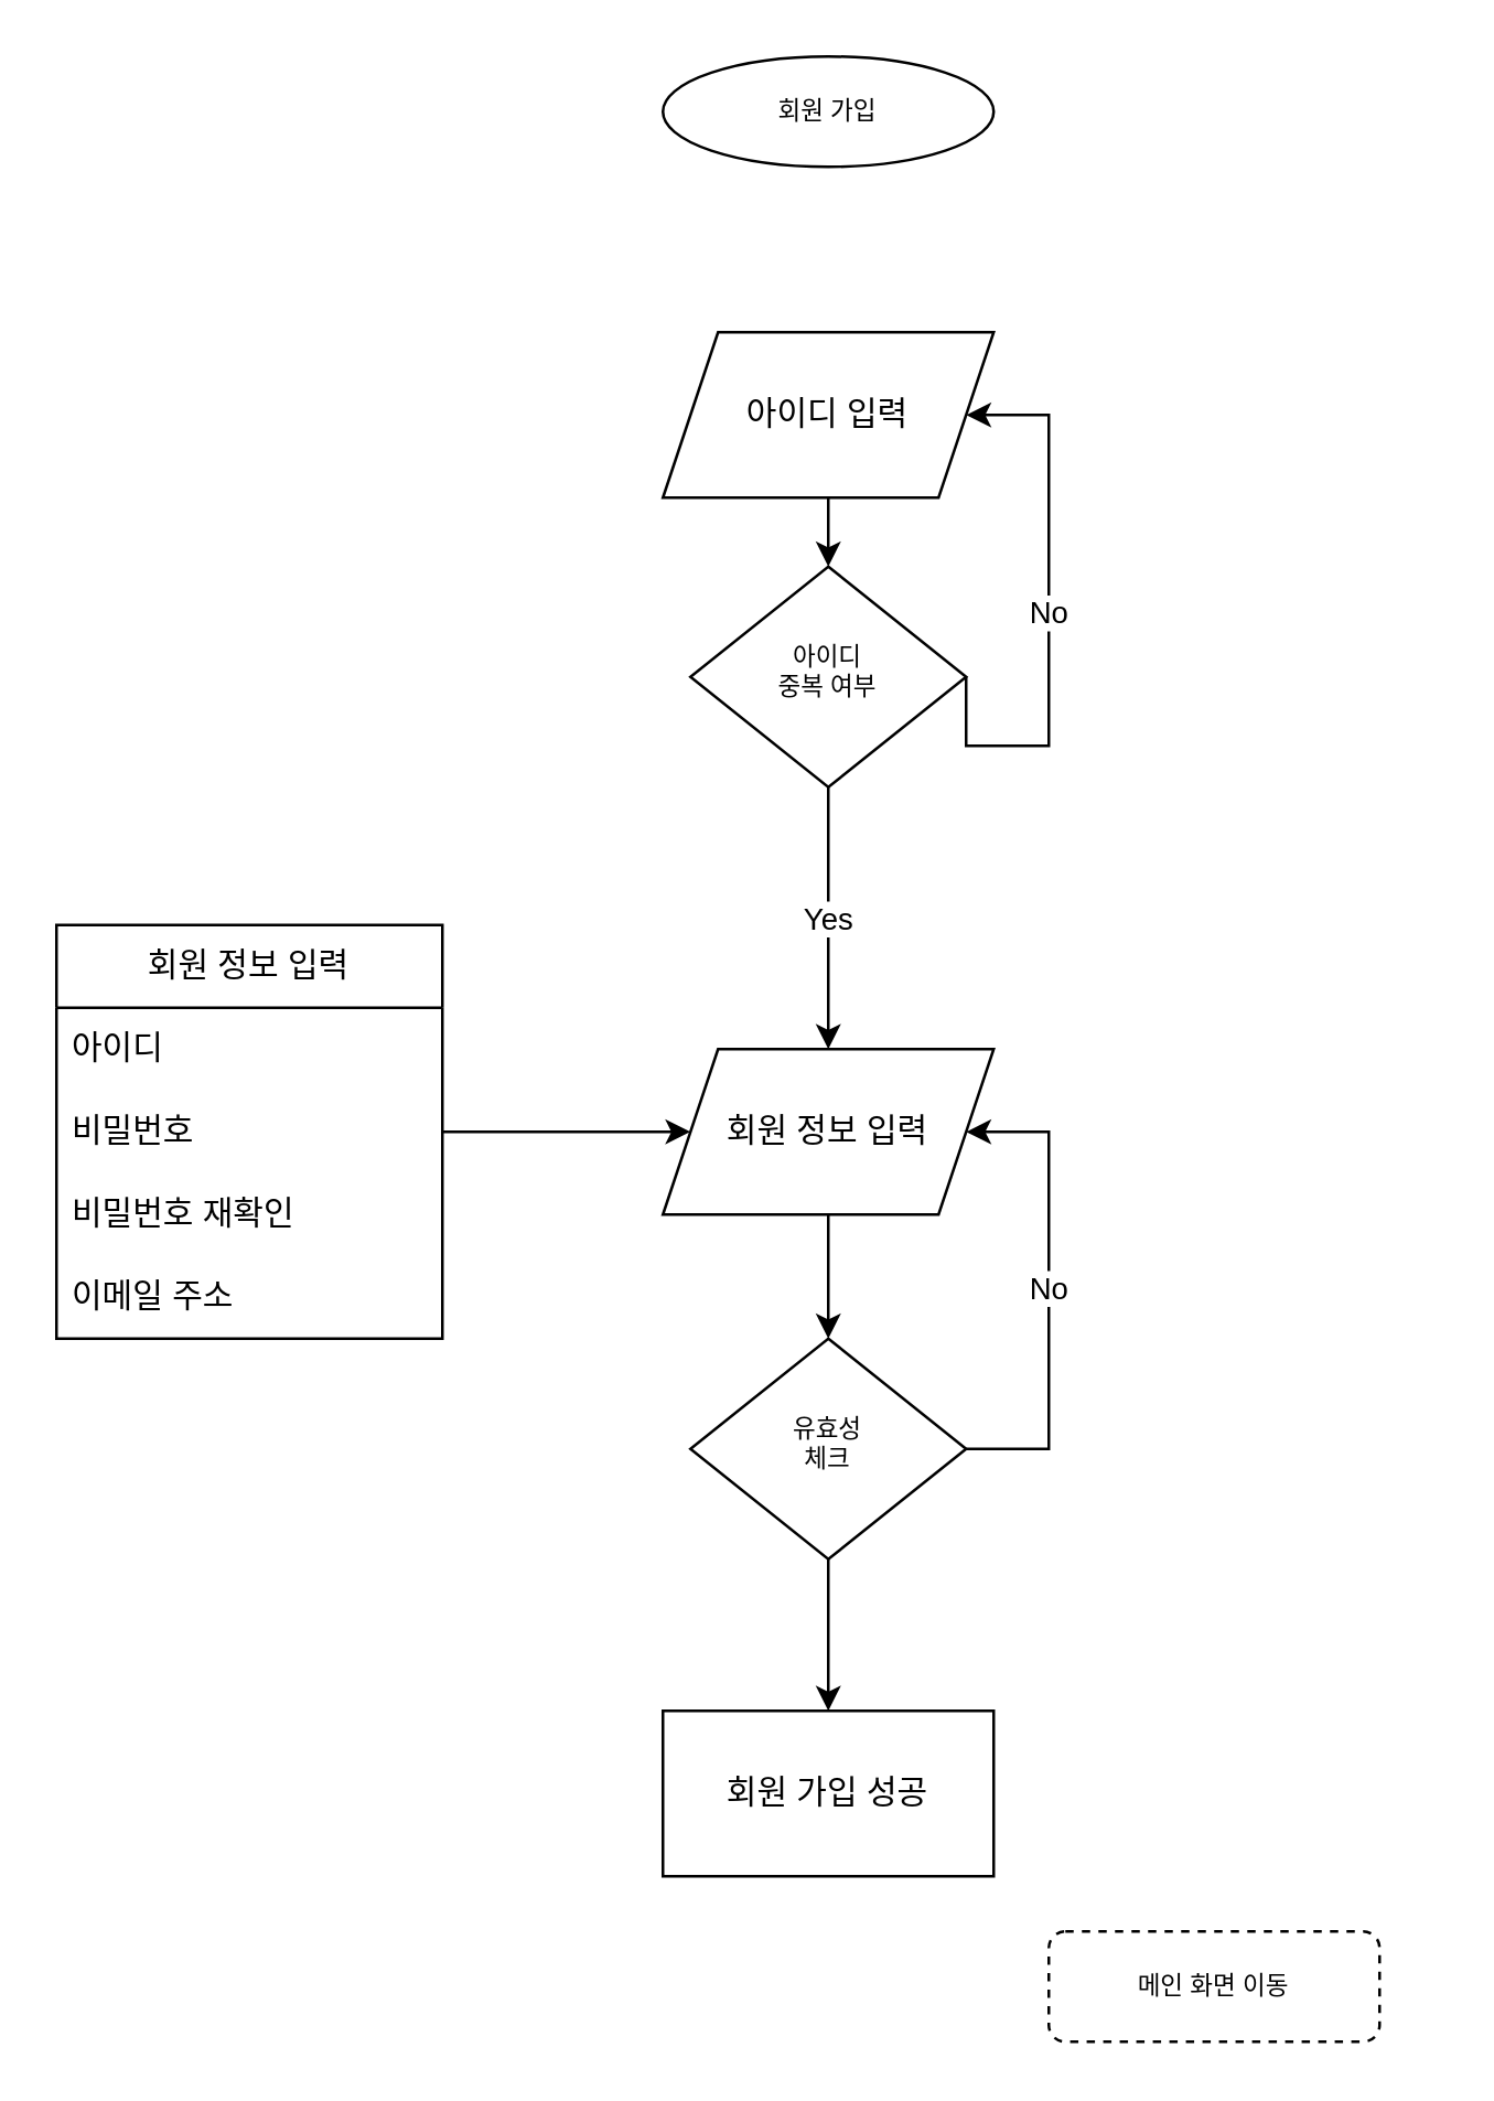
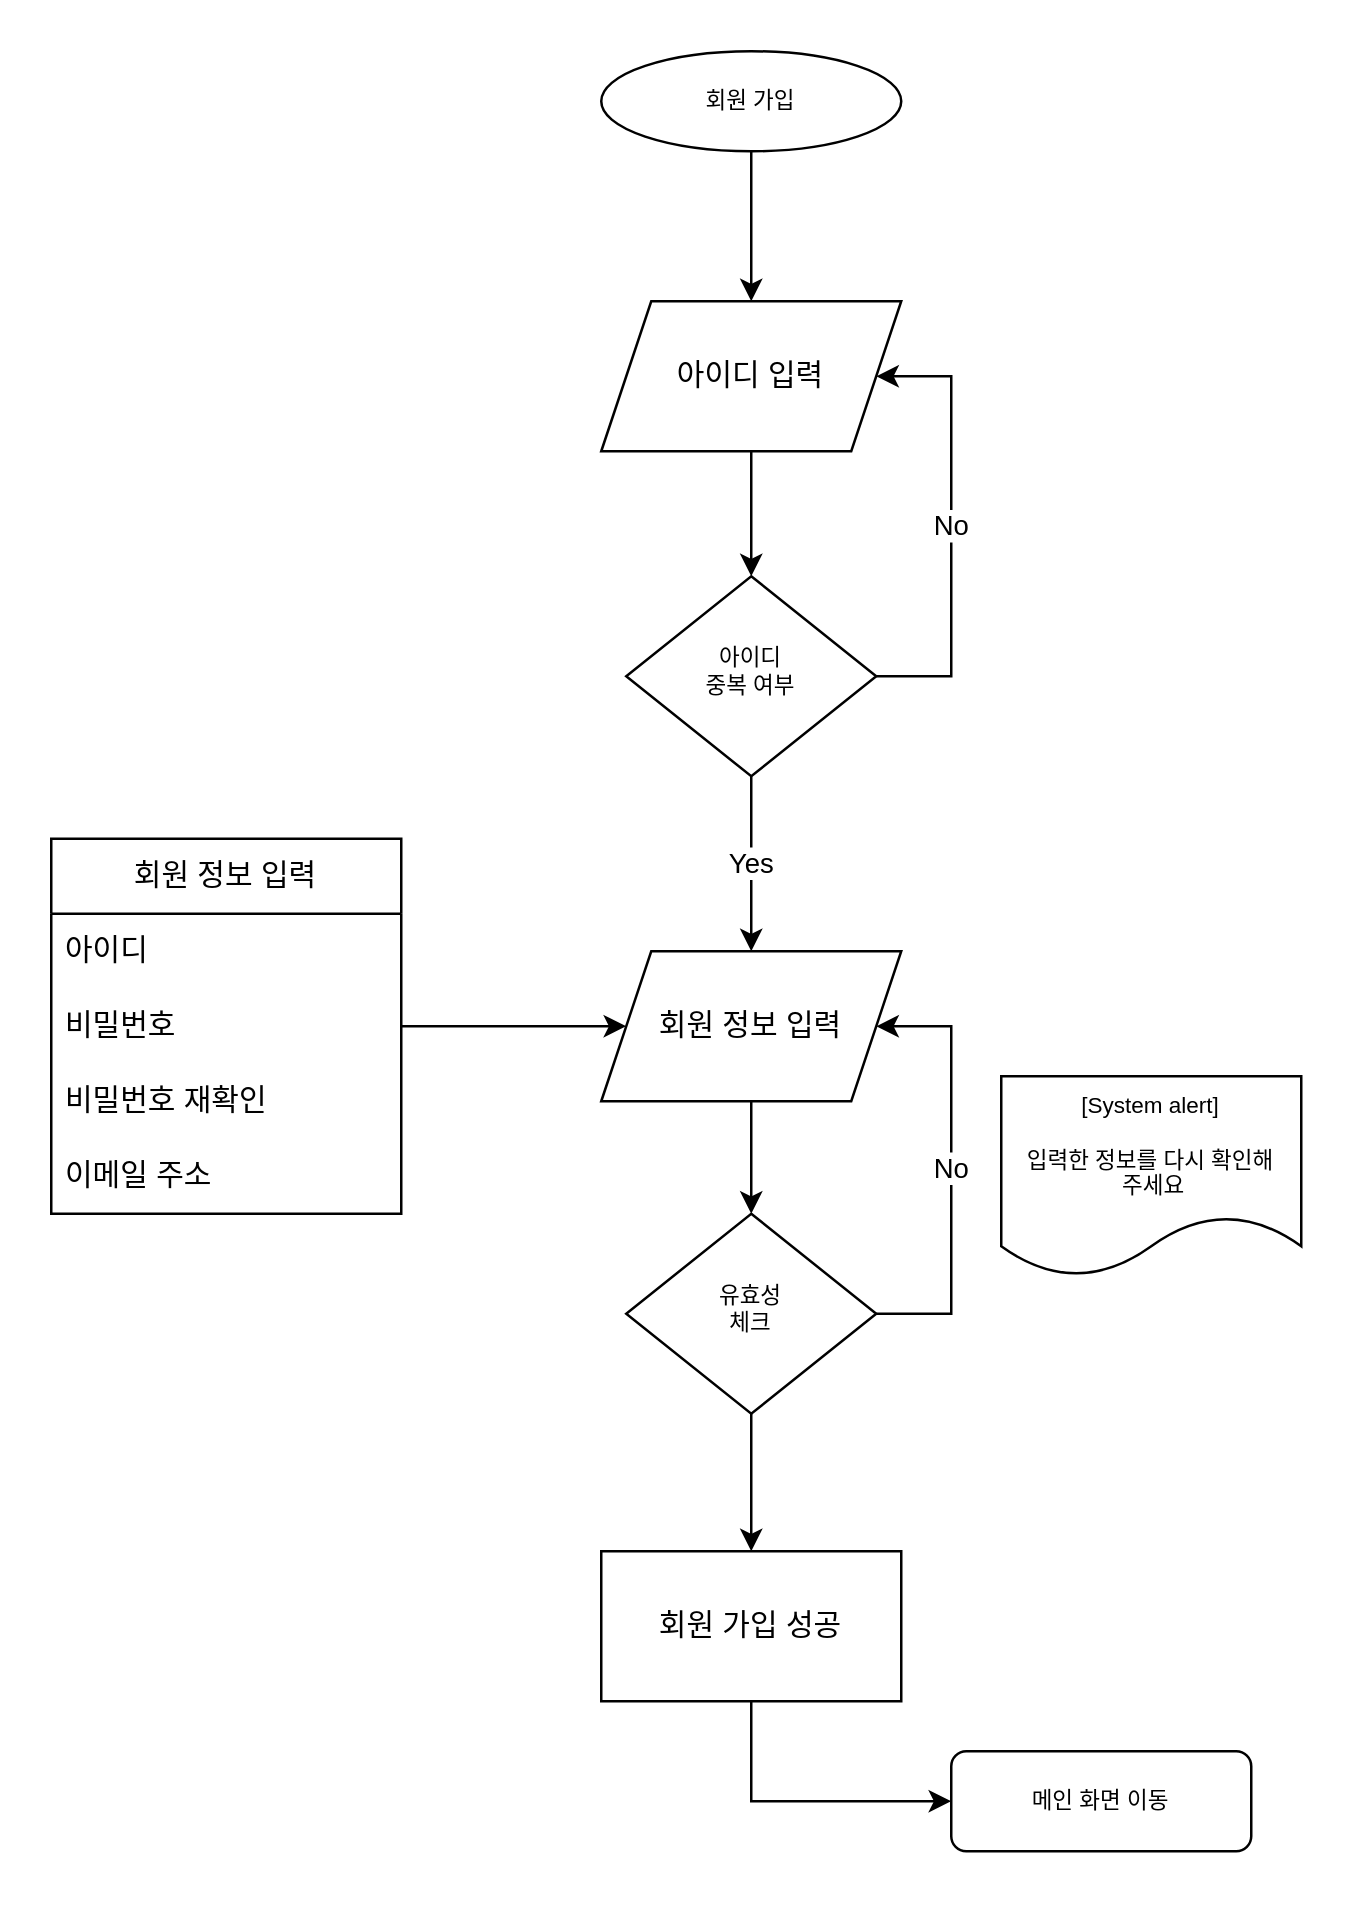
+ <mxCell id="2" style="edgeStyle=orthogonalEdgeStyle;rounded=0;orthogonalLoop=1;jettySize=auto;html=1;exitX=0.5;exitY=1;exitDx=0;exitDy=0;entryX=0.5;entryY=0;entryDx=0;entryDy=0;" edge="1" parent="1" source="3" target="8"><mxGeometry relative="1" as="geometry" /></mxCell>
- <mxCell id="6" value="아이디 &lt;br style=&quot;font-size: 9px;&quot;&gt;중복 여부" style="rhombus;whiteSpace=wrap;html=1;shadow=0;fontFamily=Helvetica;fontSize=9;align=center;strokeWidth=1;spacing=6;spacingTop=-4;" parent="1" vertex="1"><mxGeometry x="250" y="205" width="100" height="80" as="geometry" /></mxCell>
+ <mxCell id="6" value="아이디 &lt;br style=&quot;font-size: 9px;&quot;&gt;중복 여부" style="rhombus;whiteSpace=wrap;html=1;shadow=0;fontFamily=Helvetica;fontSize=9;align=center;strokeWidth=1;spacing=6;spacingTop=-4;" parent="1" vertex="1"><mxGeometry x="250" y="230" width="100" height="80" as="geometry" /></mxCell>
+ <mxCell id="20" value="[System alert]&lt;br&gt;&lt;br style=&quot;font-size: 9px;&quot;&gt;입력한 정보를 다시 확인해&lt;br&gt;&amp;nbsp;주세요" style="shape=document;whiteSpace=wrap;html=1;boundedLbl=1;fontSize=9;" vertex="1" parent="1"><mxGeometry x="400" y="430" width="120" height="80" as="geometry" /></mxCell>
+ <mxCell id="21" style="edgeStyle=orthogonalEdgeStyle;rounded=0;orthogonalLoop=1;jettySize=auto;html=1;exitX=0.5;exitY=1;exitDx=0;exitDy=0;entryX=0;entryY=0.5;entryDx=0;entryDy=0;" edge="1" parent="1" source="22" target="23"><mxGeometry relative="1" as="geometry" /></mxCell>
- <mxCell id="23" value="메인 화면 이동" style="rounded=1;whiteSpace=wrap;html=1;fontSize=9;glass=0;strokeWidth=1;shadow=0;dashed=1;" vertex="1" parent="1"><mxGeometry x="380" y="700" width="120" height="40" as="geometry" /></mxCell>
+ <mxCell id="23" value="메인 화면 이동" style="rounded=1;whiteSpace=wrap;html=1;fontSize=9;glass=0;strokeWidth=1;shadow=0;" vertex="1" parent="1"><mxGeometry x="380" y="700" width="120" height="40" as="geometry" /></mxCell>
